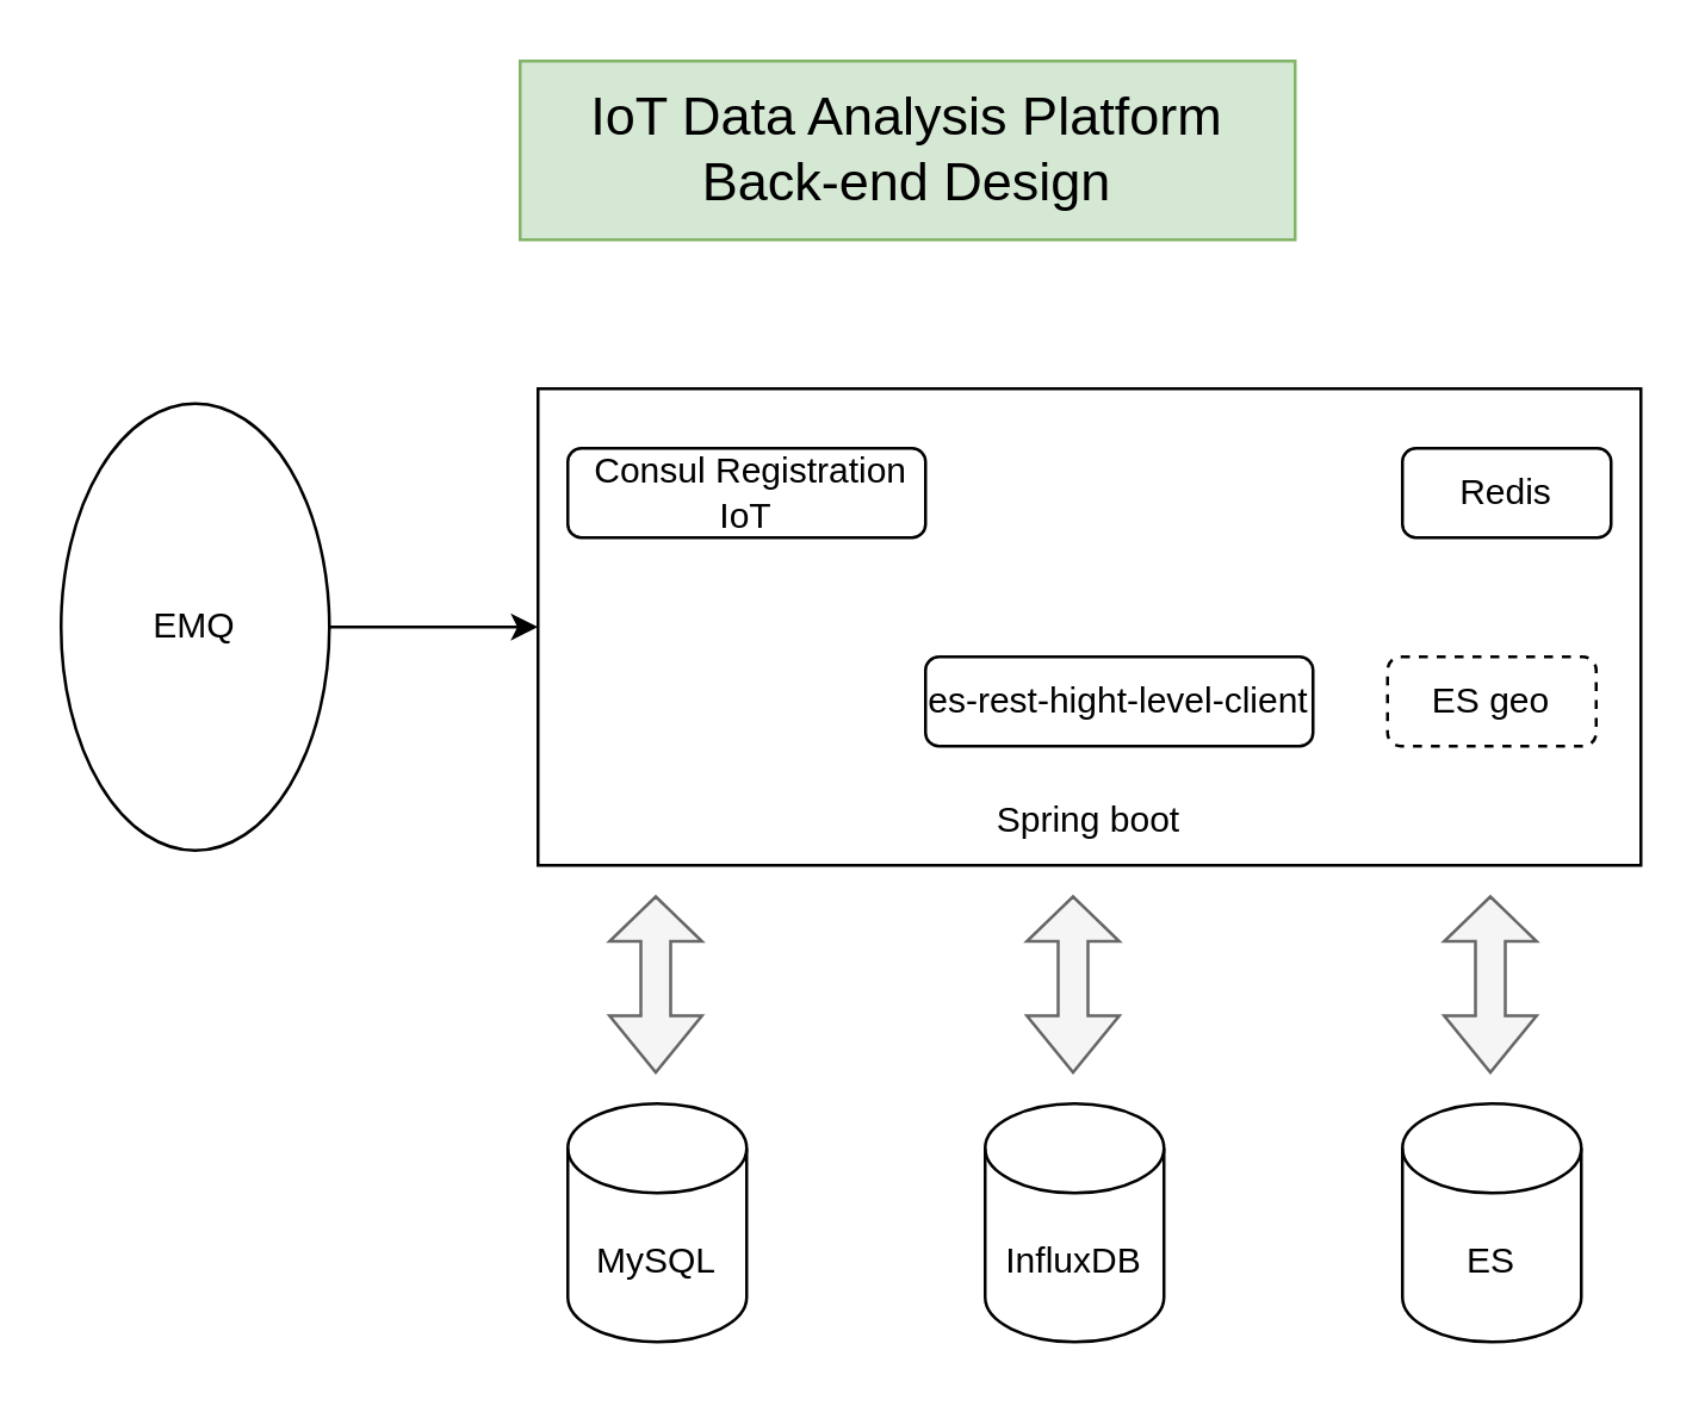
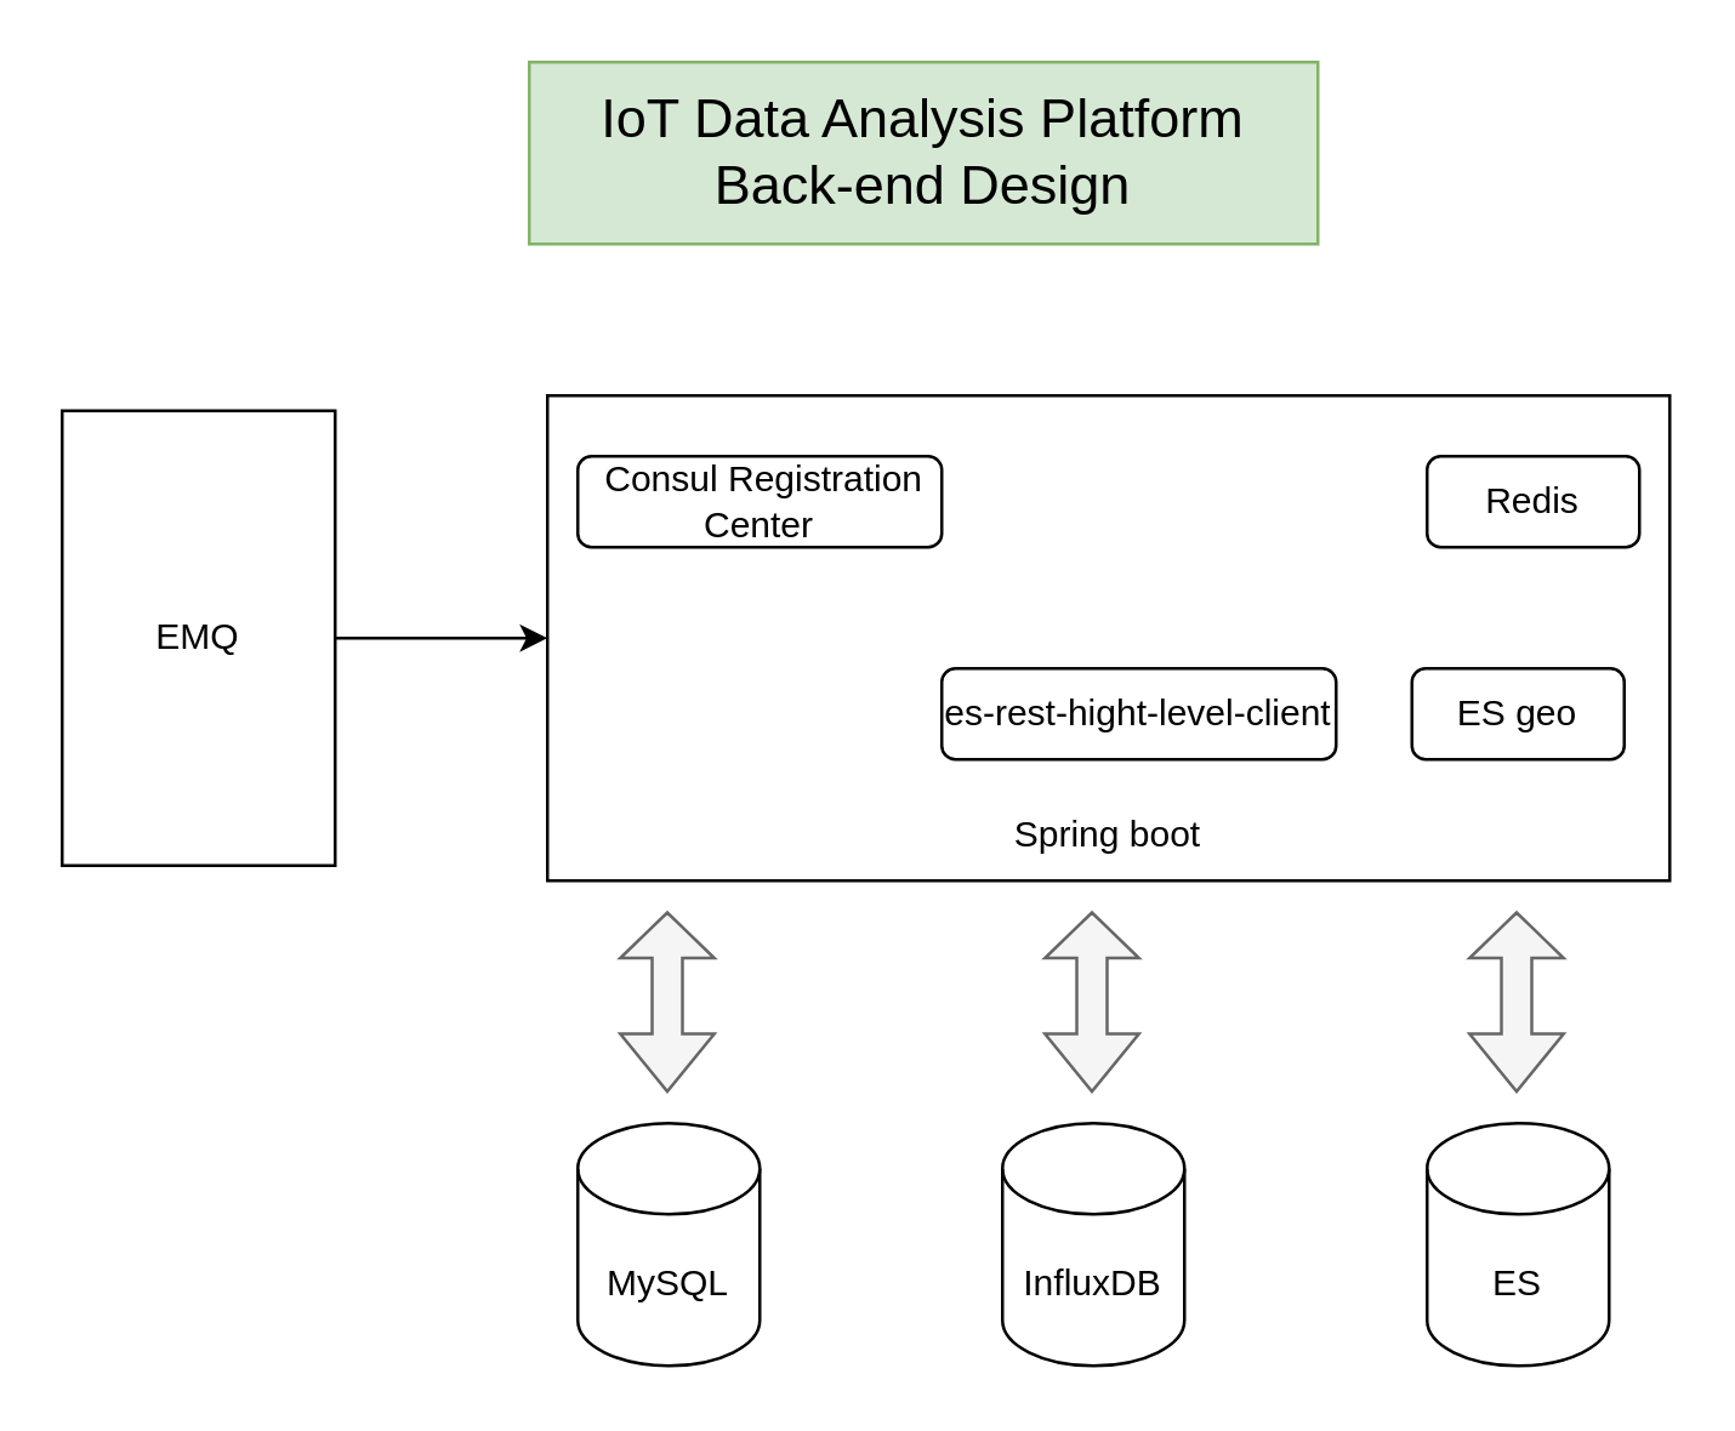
- <mxCell id="11" value="&lt;span&gt;&amp;nbsp;Consul Registration IoT&lt;/span&gt;" style="rounded=1;whiteSpace=wrap;html=1;" parent="1" vertex="1"><mxGeometry x="190" y="150" width="120" height="30" as="geometry" /></mxCell>
+ <mxCell id="11" value="&lt;span&gt;&amp;nbsp;Consul Registration Center&lt;/span&gt;" style="rounded=1;whiteSpace=wrap;html=1;" parent="1" vertex="1"><mxGeometry x="190" y="150" width="120" height="30" as="geometry" /></mxCell>
- <mxCell id="7" value="EMQ" style="ellipse;whiteSpace=wrap;html=1;" parent="1" vertex="1"><mxGeometry x="20" y="135" width="90" height="150" as="geometry" /></mxCell>
+ <mxCell id="7" value="EMQ" style="rounded=0;whiteSpace=wrap;html=1;" parent="1" vertex="1"><mxGeometry x="20" y="135" width="90" height="150" as="geometry" /></mxCell>
- <mxCell id="12" value="ES geo" style="rounded=1;whiteSpace=wrap;html=1;dashed=1;" parent="1" vertex="1"><mxGeometry x="465" y="220" width="70" height="30" as="geometry" /></mxCell>
+ <mxCell id="12" value="ES geo" style="rounded=1;whiteSpace=wrap;html=1;" parent="1" vertex="1"><mxGeometry x="465" y="220" width="70" height="30" as="geometry" /></mxCell>
